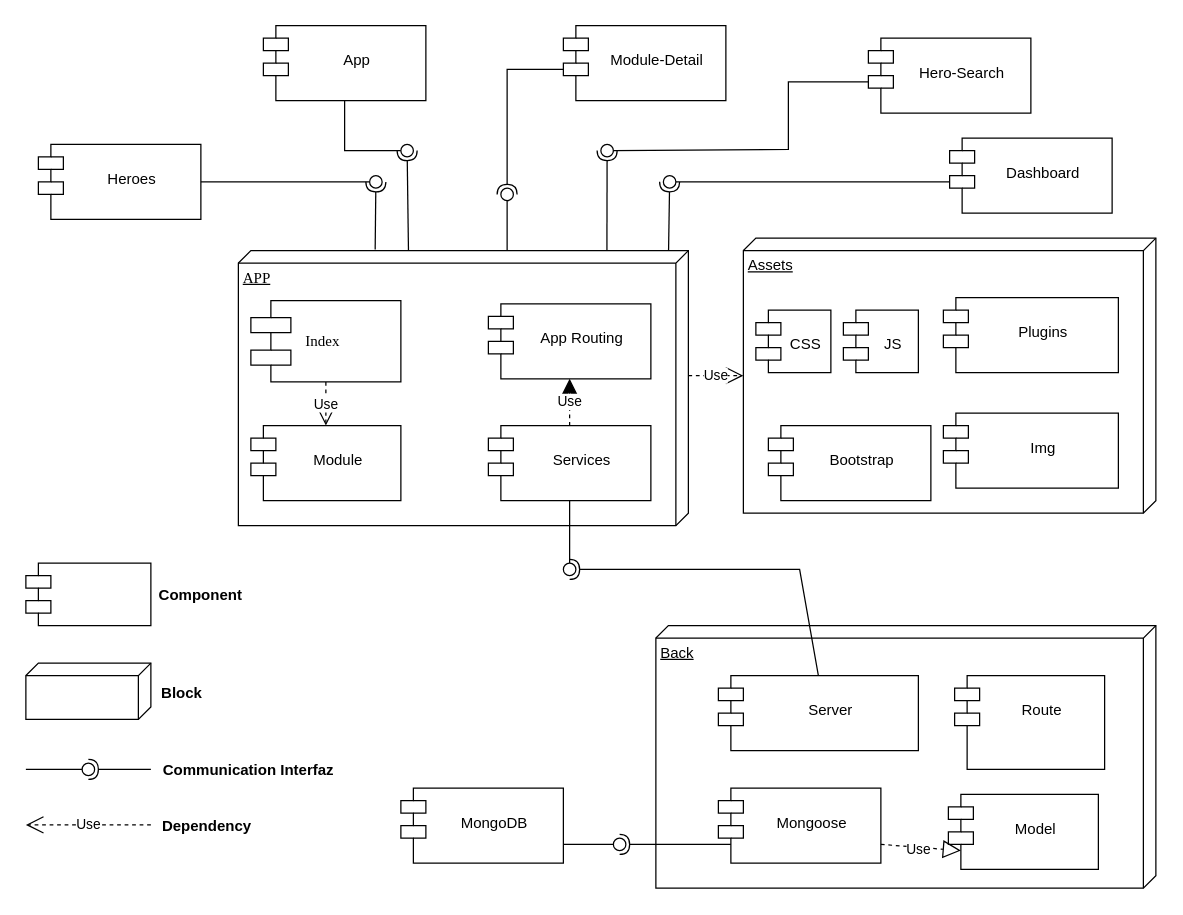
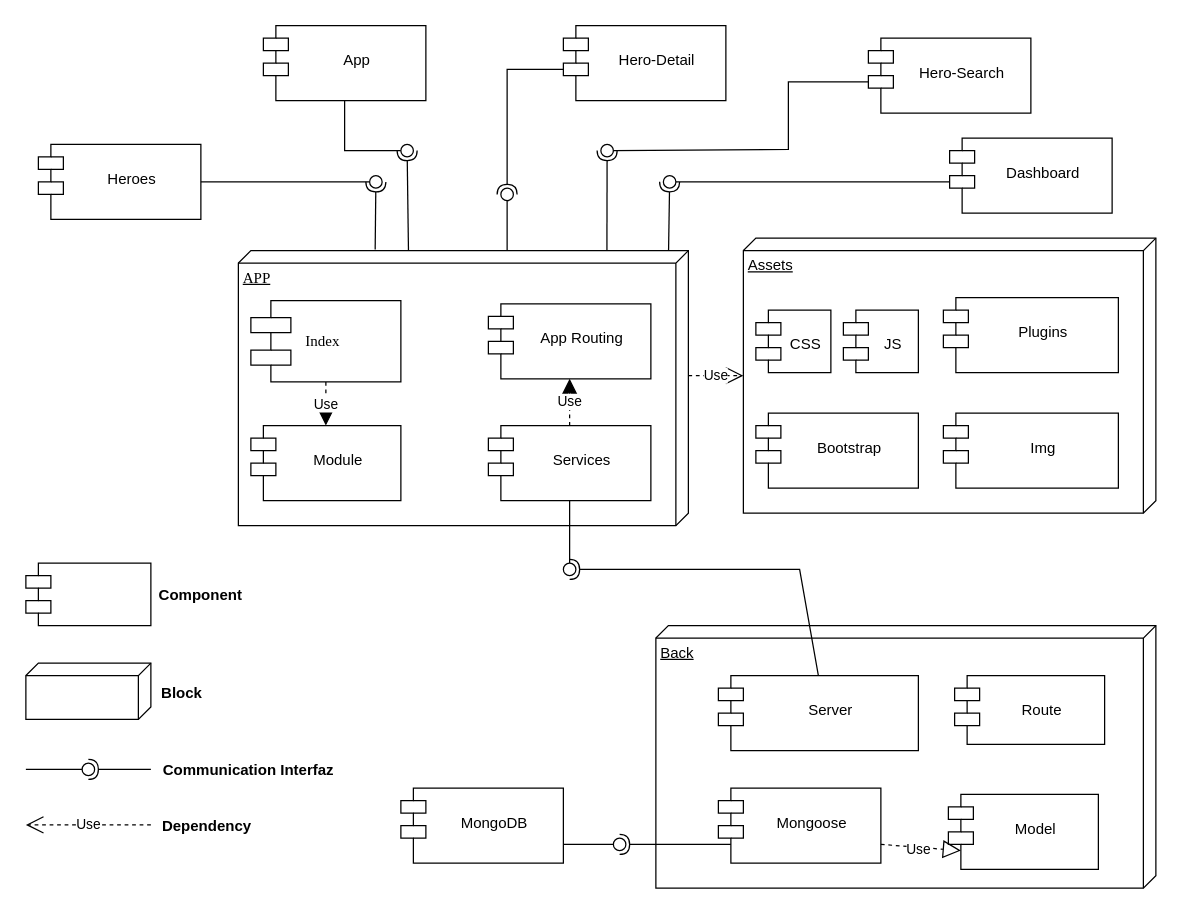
- <mxCell id="45" value="&#10;Module-Detail" style="shape=module;align=left;spacingLeft=20;align=center;verticalAlign=top;" vertex="1" parent="1"><mxGeometry x="450" y="20" width="130" height="60" as="geometry" /></mxCell>
+ <mxCell id="45" value="&#10;Hero-Detail" style="shape=module;align=left;spacingLeft=20;align=center;verticalAlign=top;" vertex="1" parent="1"><mxGeometry x="450" y="20" width="130" height="60" as="geometry" /></mxCell>
- <mxCell id="19" value="Use" style="endArrow=open;endSize=12;dashed=1;html=1;exitX=0.5;exitY=1;exitDx=0;exitDy=0;entryX=0.5;entryY=0;entryDx=0;entryDy=0;" parent="1" source="4" target="5" edge="1"><mxGeometry width="160" relative="1" as="geometry"><mxPoint x="290" y="310" as="sourcePoint" /><mxPoint x="450" y="310" as="targetPoint" /></mxGeometry></mxCell>
+ <mxCell id="19" value="Use" style="endArrow=classic;endSize=12;dashed=1;html=1;exitX=0.5;exitY=1;exitDx=0;exitDy=0;entryX=0.5;entryY=0;entryDx=0;entryDy=0;" parent="1" source="4" target="5" edge="1"><mxGeometry width="160" relative="1" as="geometry"><mxPoint x="290" y="310" as="sourcePoint" /><mxPoint x="450" y="310" as="targetPoint" /></mxGeometry></mxCell>
- <mxCell id="8" value="&#10;Bootstrap" style="shape=module;align=left;spacingLeft=20;align=center;verticalAlign=top;" parent="1" vertex="1"><mxGeometry x="614" y="340" width="130" height="60" as="geometry" /></mxCell>
+ <mxCell id="8" value="&#10;Bootstrap" style="shape=module;align=left;spacingLeft=20;align=center;verticalAlign=top;" parent="1" vertex="1"><mxGeometry x="604" y="330" width="130" height="60" as="geometry" /></mxCell>
- <mxCell id="14" value="&#10;Route" style="shape=module;align=left;spacingLeft=20;align=center;verticalAlign=top;" parent="1" vertex="1"><mxGeometry x="763" y="540" width="120" height="75" as="geometry" /></mxCell>
+ <mxCell id="14" value="&#10;Route" style="shape=module;align=left;spacingLeft=20;align=center;verticalAlign=top;" parent="1" vertex="1"><mxGeometry x="763" y="540" width="120" height="55" as="geometry" /></mxCell>
